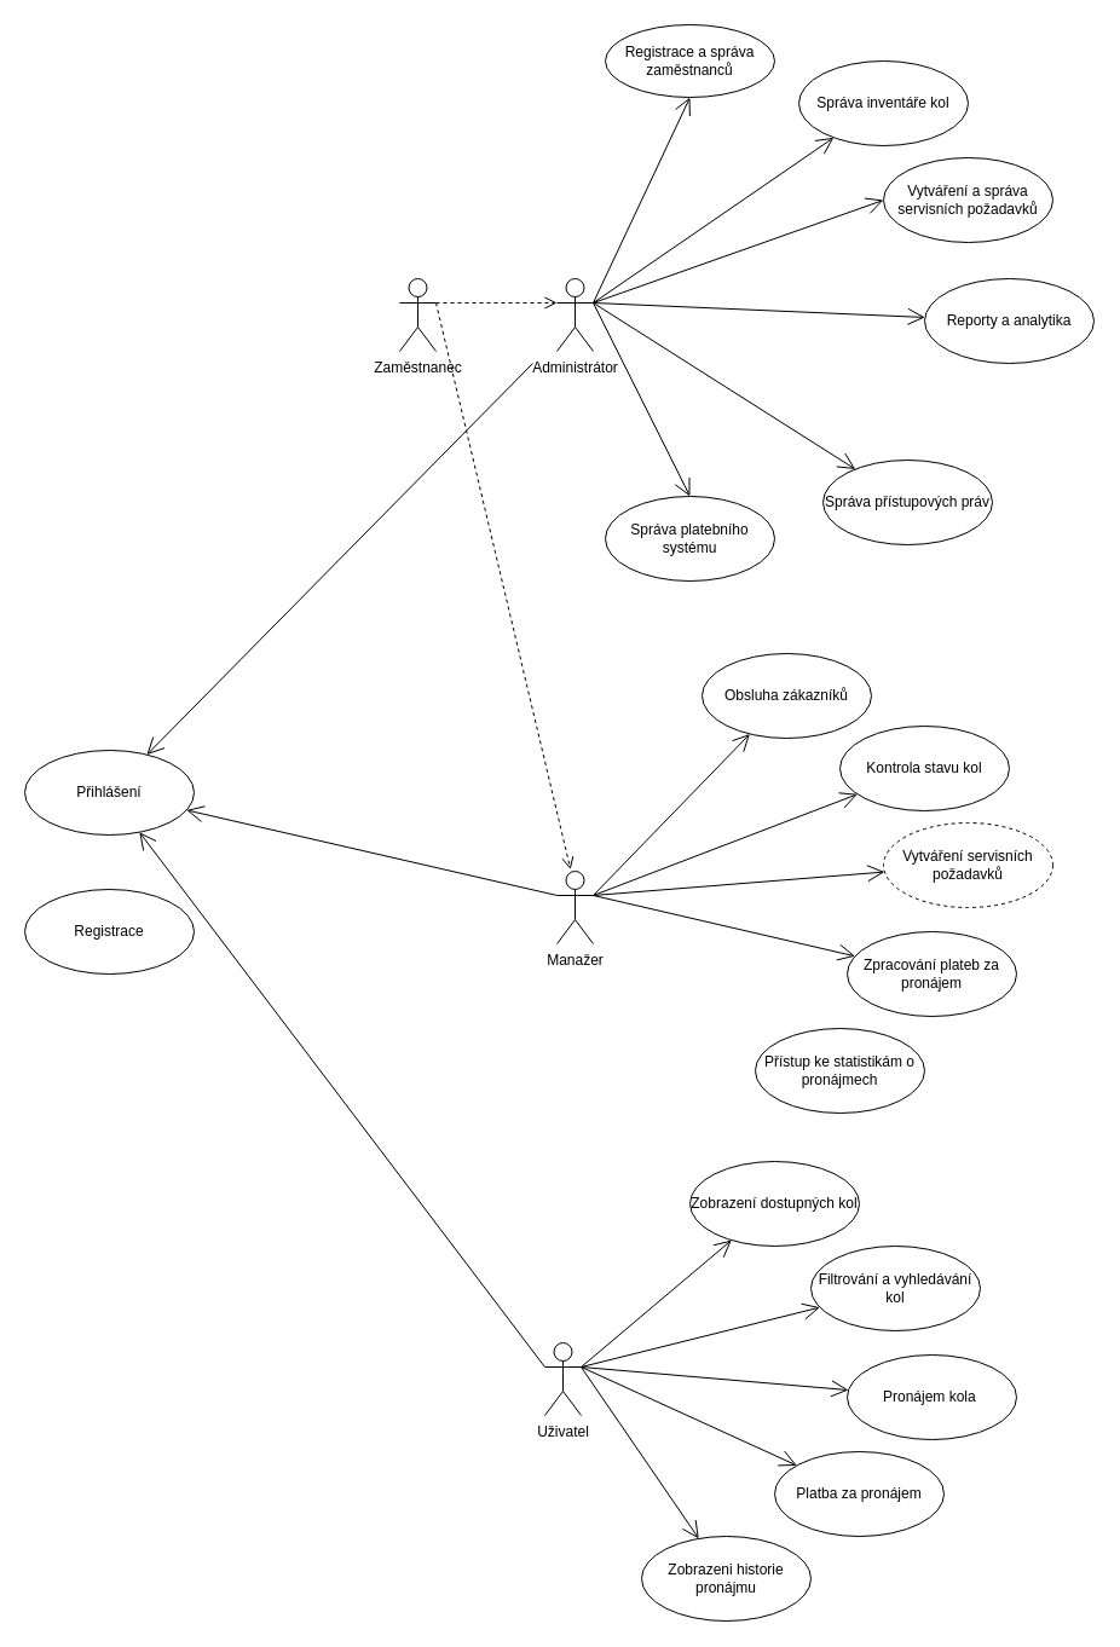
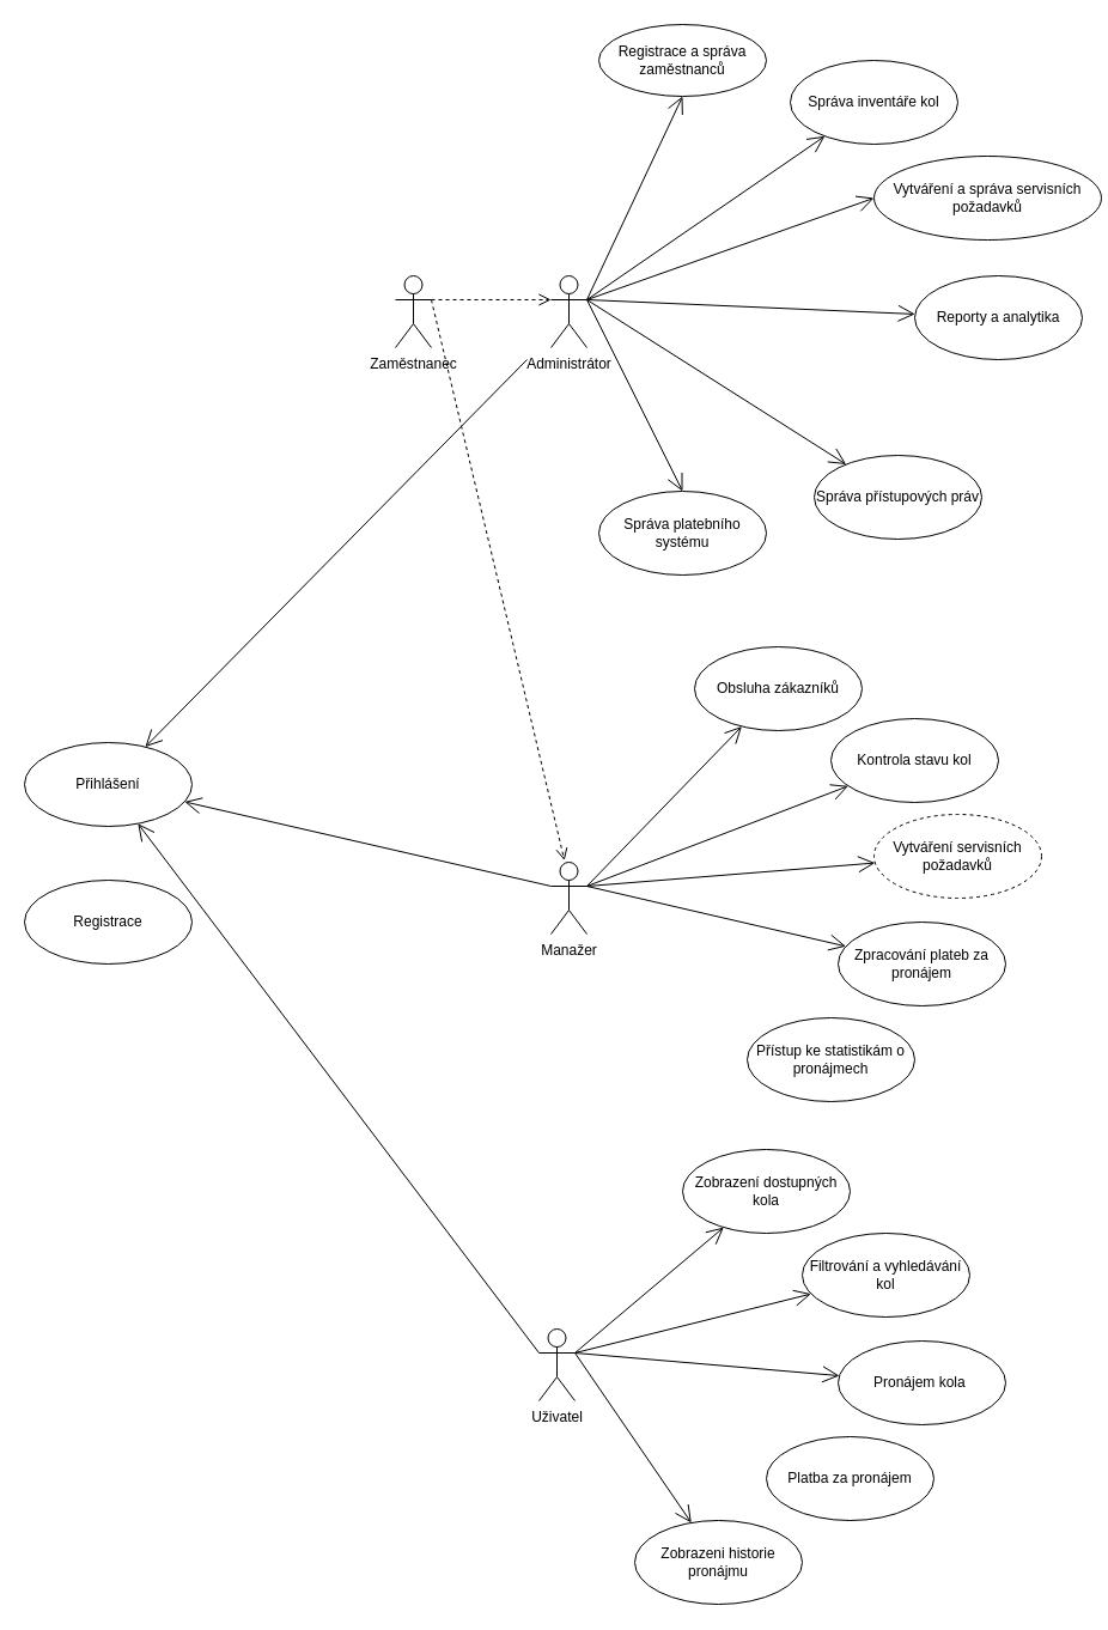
- <mxCell id="7" value="Vytváření a správa servisních požadavků" style="ellipse;whiteSpace=wrap;html=1;" vertex="1" parent="1"><mxGeometry x="730" y="130" width="140" height="70" as="geometry" /></mxCell>
+ <mxCell id="7" value="Vytváření a správa servisních požadavků" style="ellipse;whiteSpace=wrap;html=1;" vertex="1" parent="1"><mxGeometry x="730" y="130" width="190" height="70" as="geometry" /></mxCell>
- <mxCell id="31" value="Zobrazení dostupných kol" style="ellipse;whiteSpace=wrap;html=1;" vertex="1" parent="1"><mxGeometry x="570" y="960" width="140" height="70" as="geometry" /></mxCell>
+ <mxCell id="31" value="Zobrazení dostupných kola" style="ellipse;whiteSpace=wrap;html=1;" vertex="1" parent="1"><mxGeometry x="570" y="960" width="140" height="70" as="geometry" /></mxCell>
- <mxCell id="40" value="" style="endArrow=open;endFill=1;endSize=12;html=1;rounded=0;exitX=1;exitY=0.333;exitDx=0;exitDy=0;exitPerimeter=0;" edge="1" parent="1" target="39" source="4"><mxGeometry width="160" relative="1" as="geometry"><mxPoint x="500" y="1070" as="sourcePoint" /><mxPoint x="815" y="1040" as="targetPoint" /></mxGeometry></mxCell>
